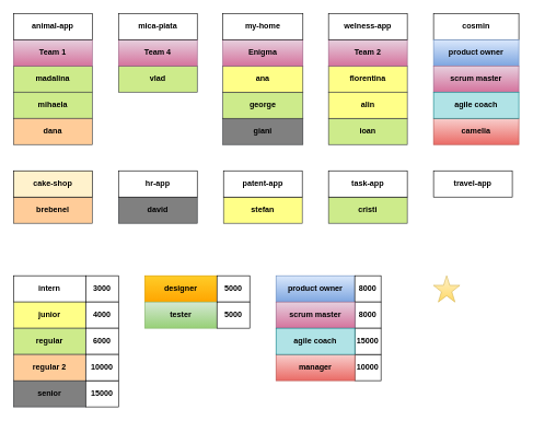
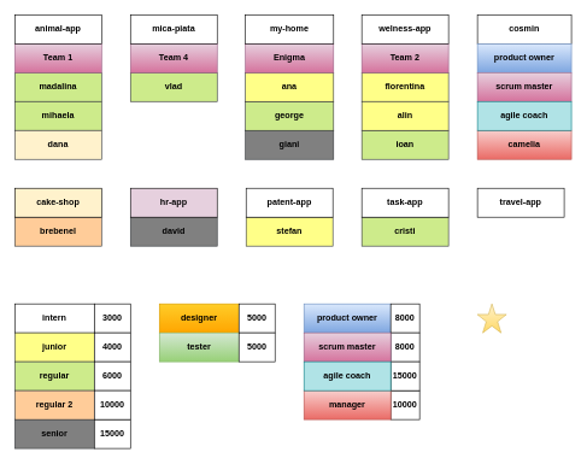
- <mxCell id="33" value="dana" style="rounded=0;whiteSpace=wrap;html=1;strokeColor=#36393d;fontStyle=1;fillColor=#FFCC99;" parent="30" vertex="1"><mxGeometry y="160" width="120.0" height="40" as="geometry" /></mxCell>
+ <mxCell id="33" value="dana" style="rounded=0;whiteSpace=wrap;html=1;strokeColor=#36393d;fontStyle=1;fillColor=#fff2cc;" parent="30" vertex="1"><mxGeometry y="160" width="120.0" height="40" as="geometry" /></mxCell>
- <mxCell id="29" value="hr-app" style="rounded=0;whiteSpace=wrap;html=1;fontStyle=1" parent="27" vertex="1"><mxGeometry width="120" height="40" as="geometry" /></mxCell>
+ <mxCell id="29" value="hr-app" style="rounded=0;whiteSpace=wrap;html=1;fontStyle=1;fillColor=#e6d0de;" parent="27" vertex="1"><mxGeometry width="120" height="40" as="geometry" /></mxCell>
